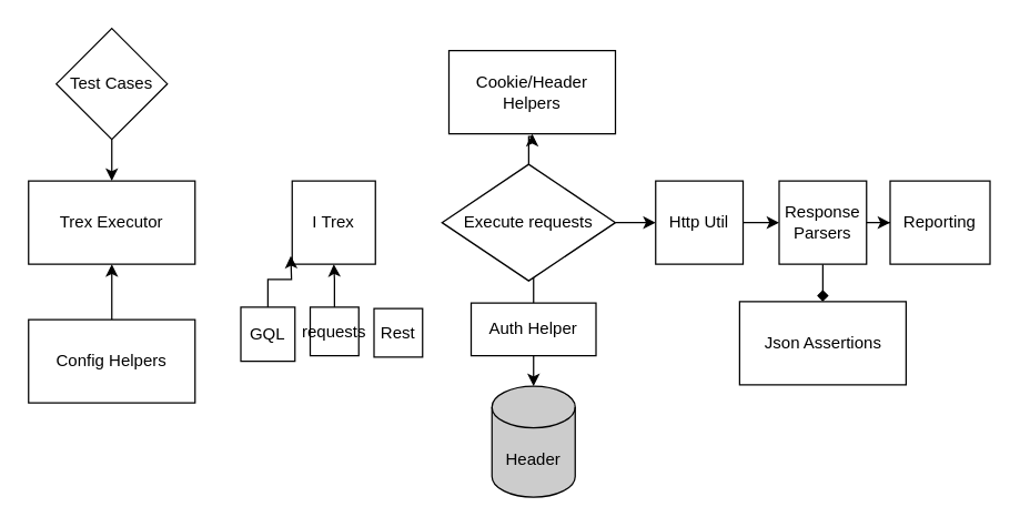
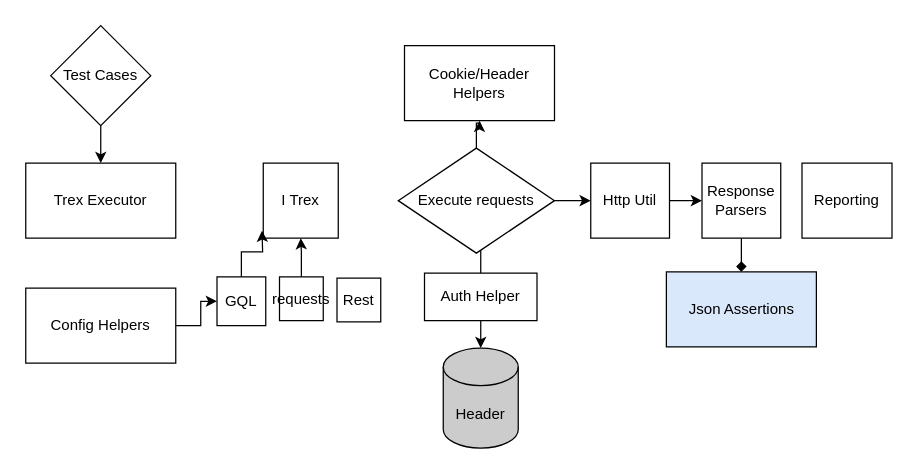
- <mxCell id="25" value="" style="edgeStyle=orthogonalEdgeStyle;rounded=0;orthogonalLoop=1;jettySize=auto;html=1;" edge="1" parent="1" source="26" target="28"><mxGeometry relative="1" as="geometry" /></mxCell>
- <mxCell id="3" value="" style="edgeStyle=orthogonalEdgeStyle;rounded=0;orthogonalLoop=1;jettySize=auto;html=1;" edge="1" parent="1" source="4" target="2"><mxGeometry relative="1" as="geometry" /></mxCell>
+ <mxCell id="3" value="" style="edgeStyle=orthogonalEdgeStyle;rounded=0;orthogonalLoop=1;jettySize=auto;html=1;" edge="1" parent="1" source="4" target="18"><mxGeometry relative="1" as="geometry" /></mxCell>
- <mxCell id="27" value="Json Assertions" style="whiteSpace=wrap;html=1;rounded=0;" vertex="1" parent="1"><mxGeometry x="532.5" y="217" width="120" height="60" as="geometry" /></mxCell>
+ <mxCell id="27" value="Json Assertions" style="whiteSpace=wrap;html=1;rounded=0;fillColor=#dae8fc;" vertex="1" parent="1"><mxGeometry x="532.5" y="217" width="120" height="60" as="geometry" /></mxCell>
